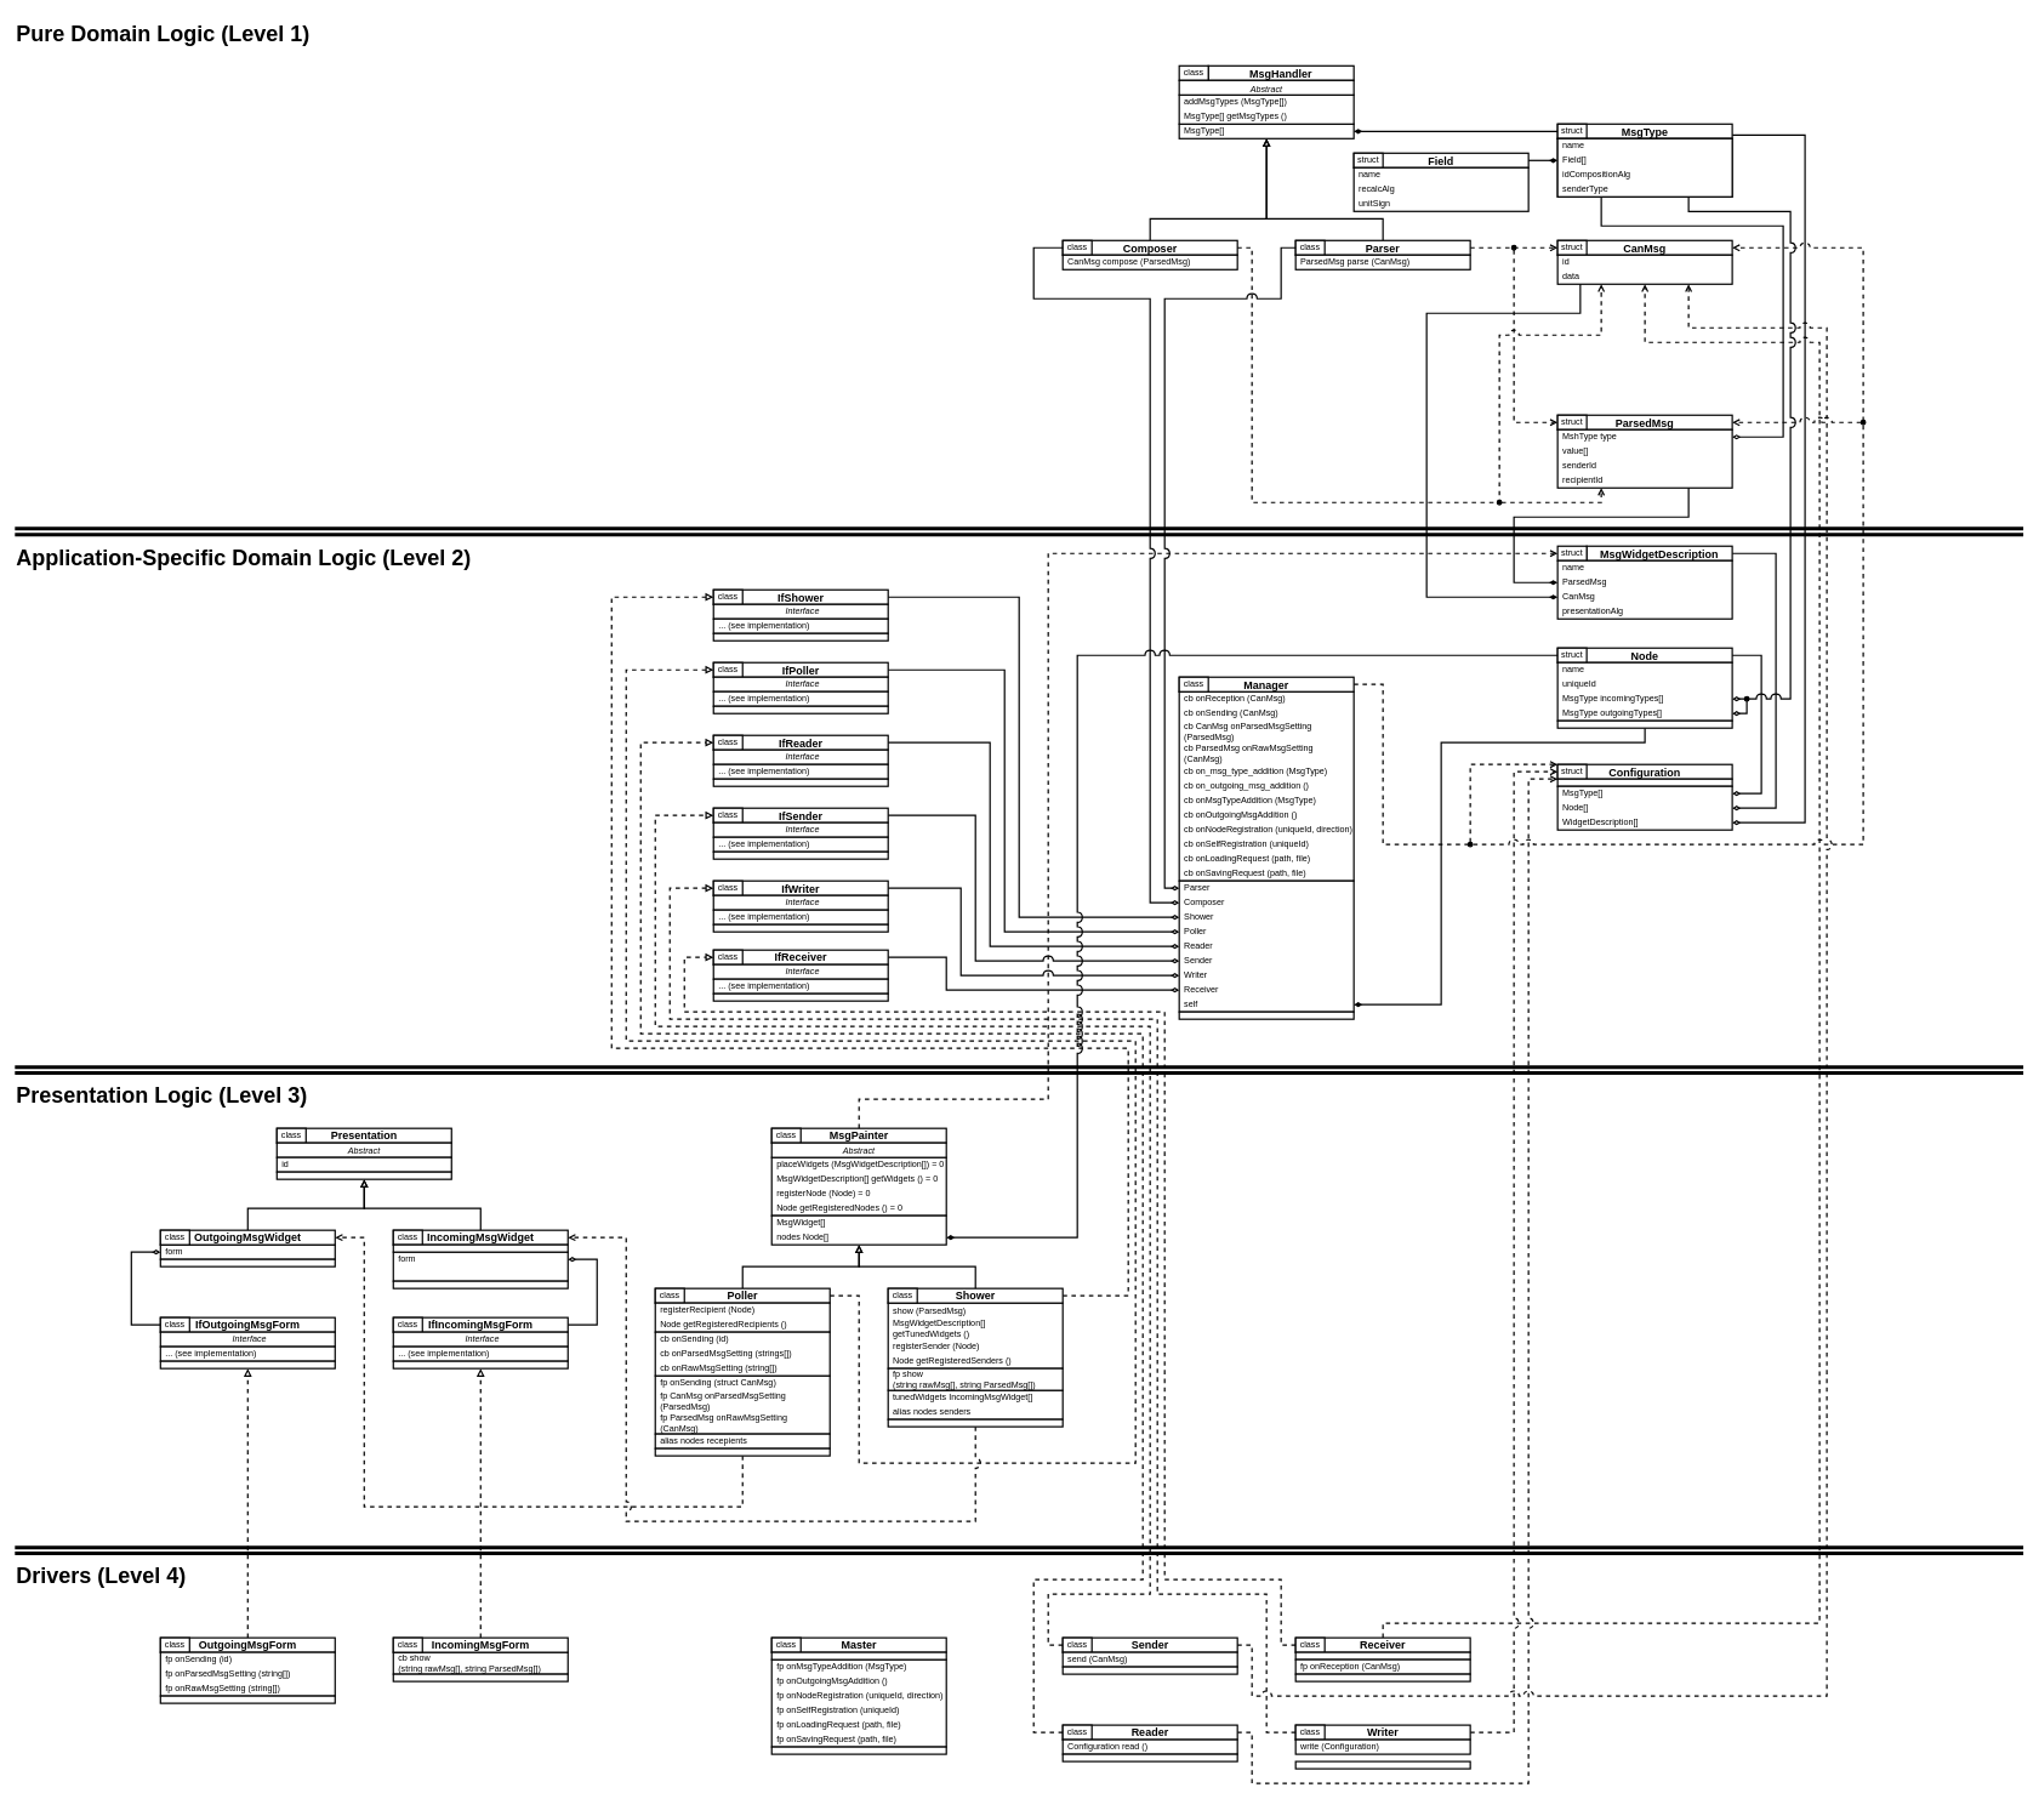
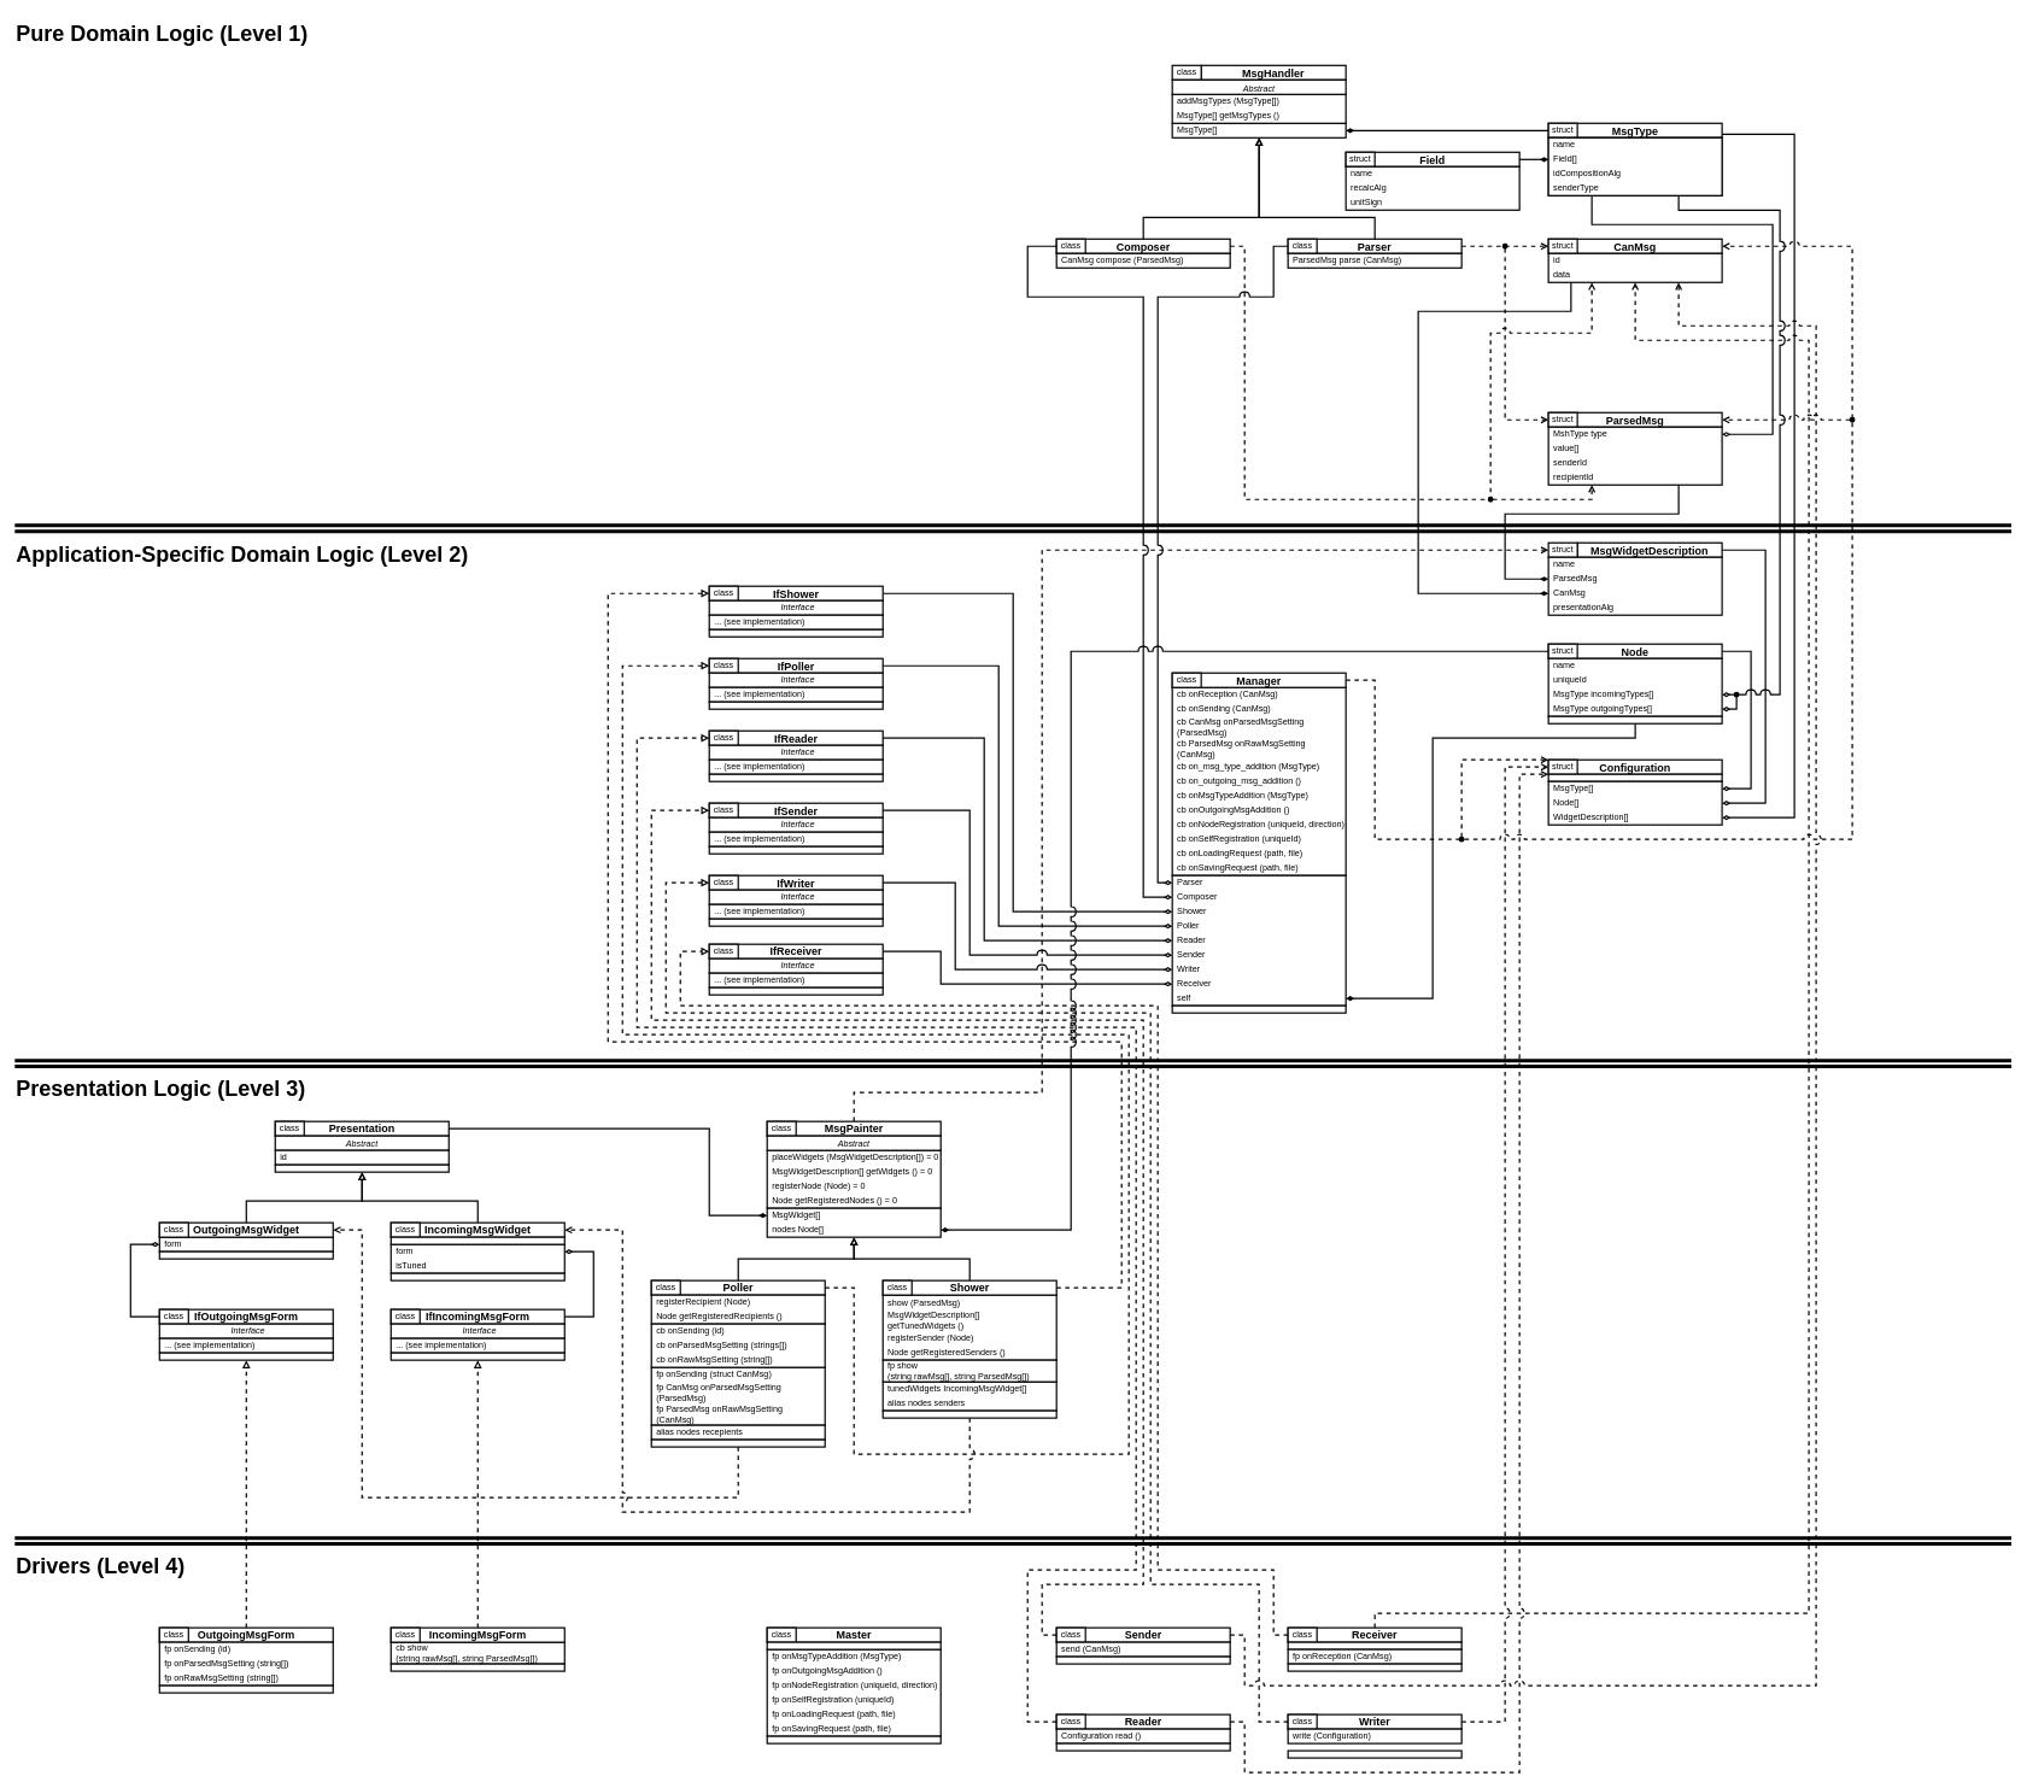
+ <mxCell id="123" style="edgeStyle=orthogonalEdgeStyle;rounded=0;orthogonalLoop=1;jettySize=auto;html=1;exitX=0;exitY=0.5;exitDx=0;exitDy=0;entryX=1;entryY=0.5;entryDx=0;entryDy=0;strokeWidth=2;endArrow=none;endFill=0;startArrow=diamondThin;startFill=1;" parent="1" source="124" target="119" edge="1"><mxGeometry relative="1" as="geometry"><Array as="points"><mxPoint x="980" y="1680" /><mxPoint x="980" y="1560" /></Array></mxGeometry></mxCell>
+ <mxCell id="219" value="&lt;div&gt;isTuned&lt;/div&gt;" style="text;html=1;align=left;verticalAlign=middle;whiteSpace=wrap;rounded=0;spacingLeft=5;" vertex="1" parent="1"><mxGeometry x="540" y="1740" width="240" height="20" as="geometry" /></mxCell>
